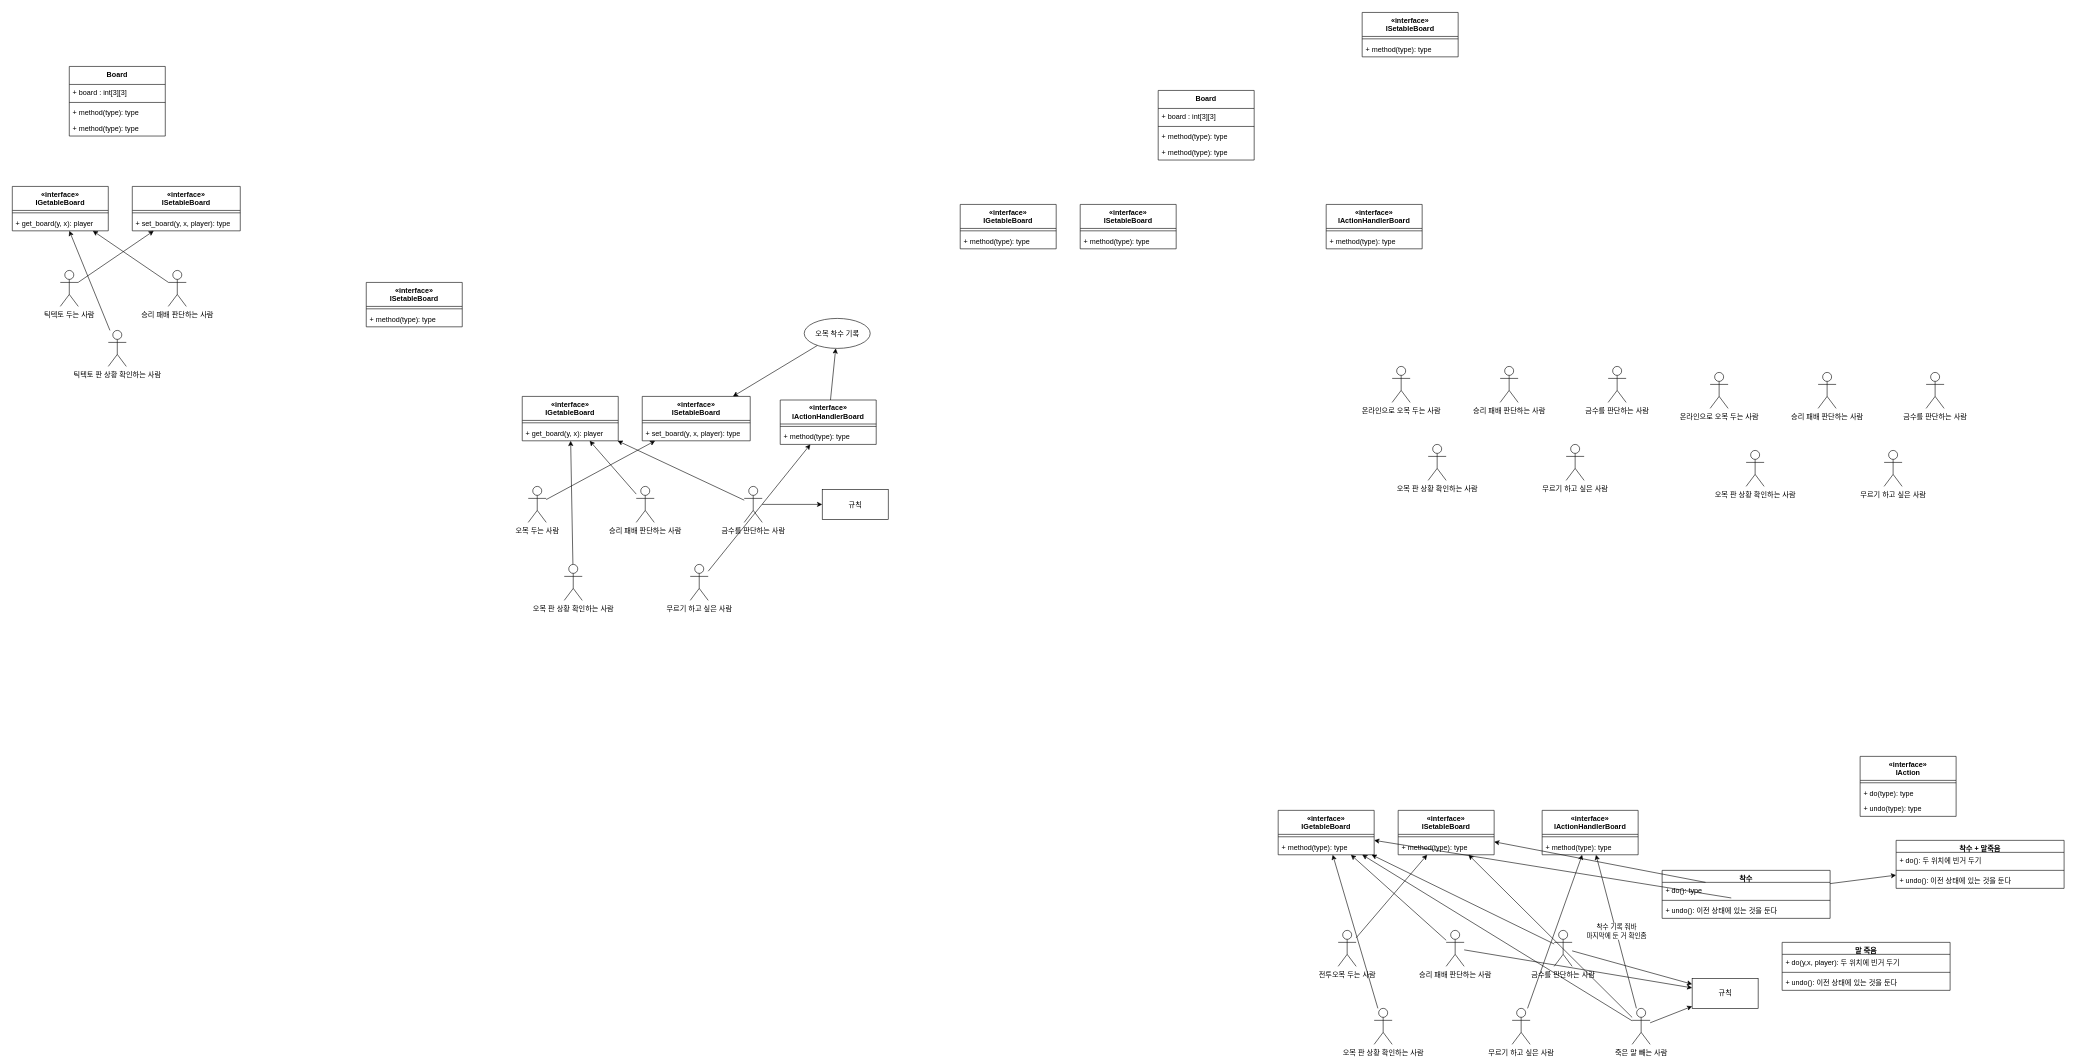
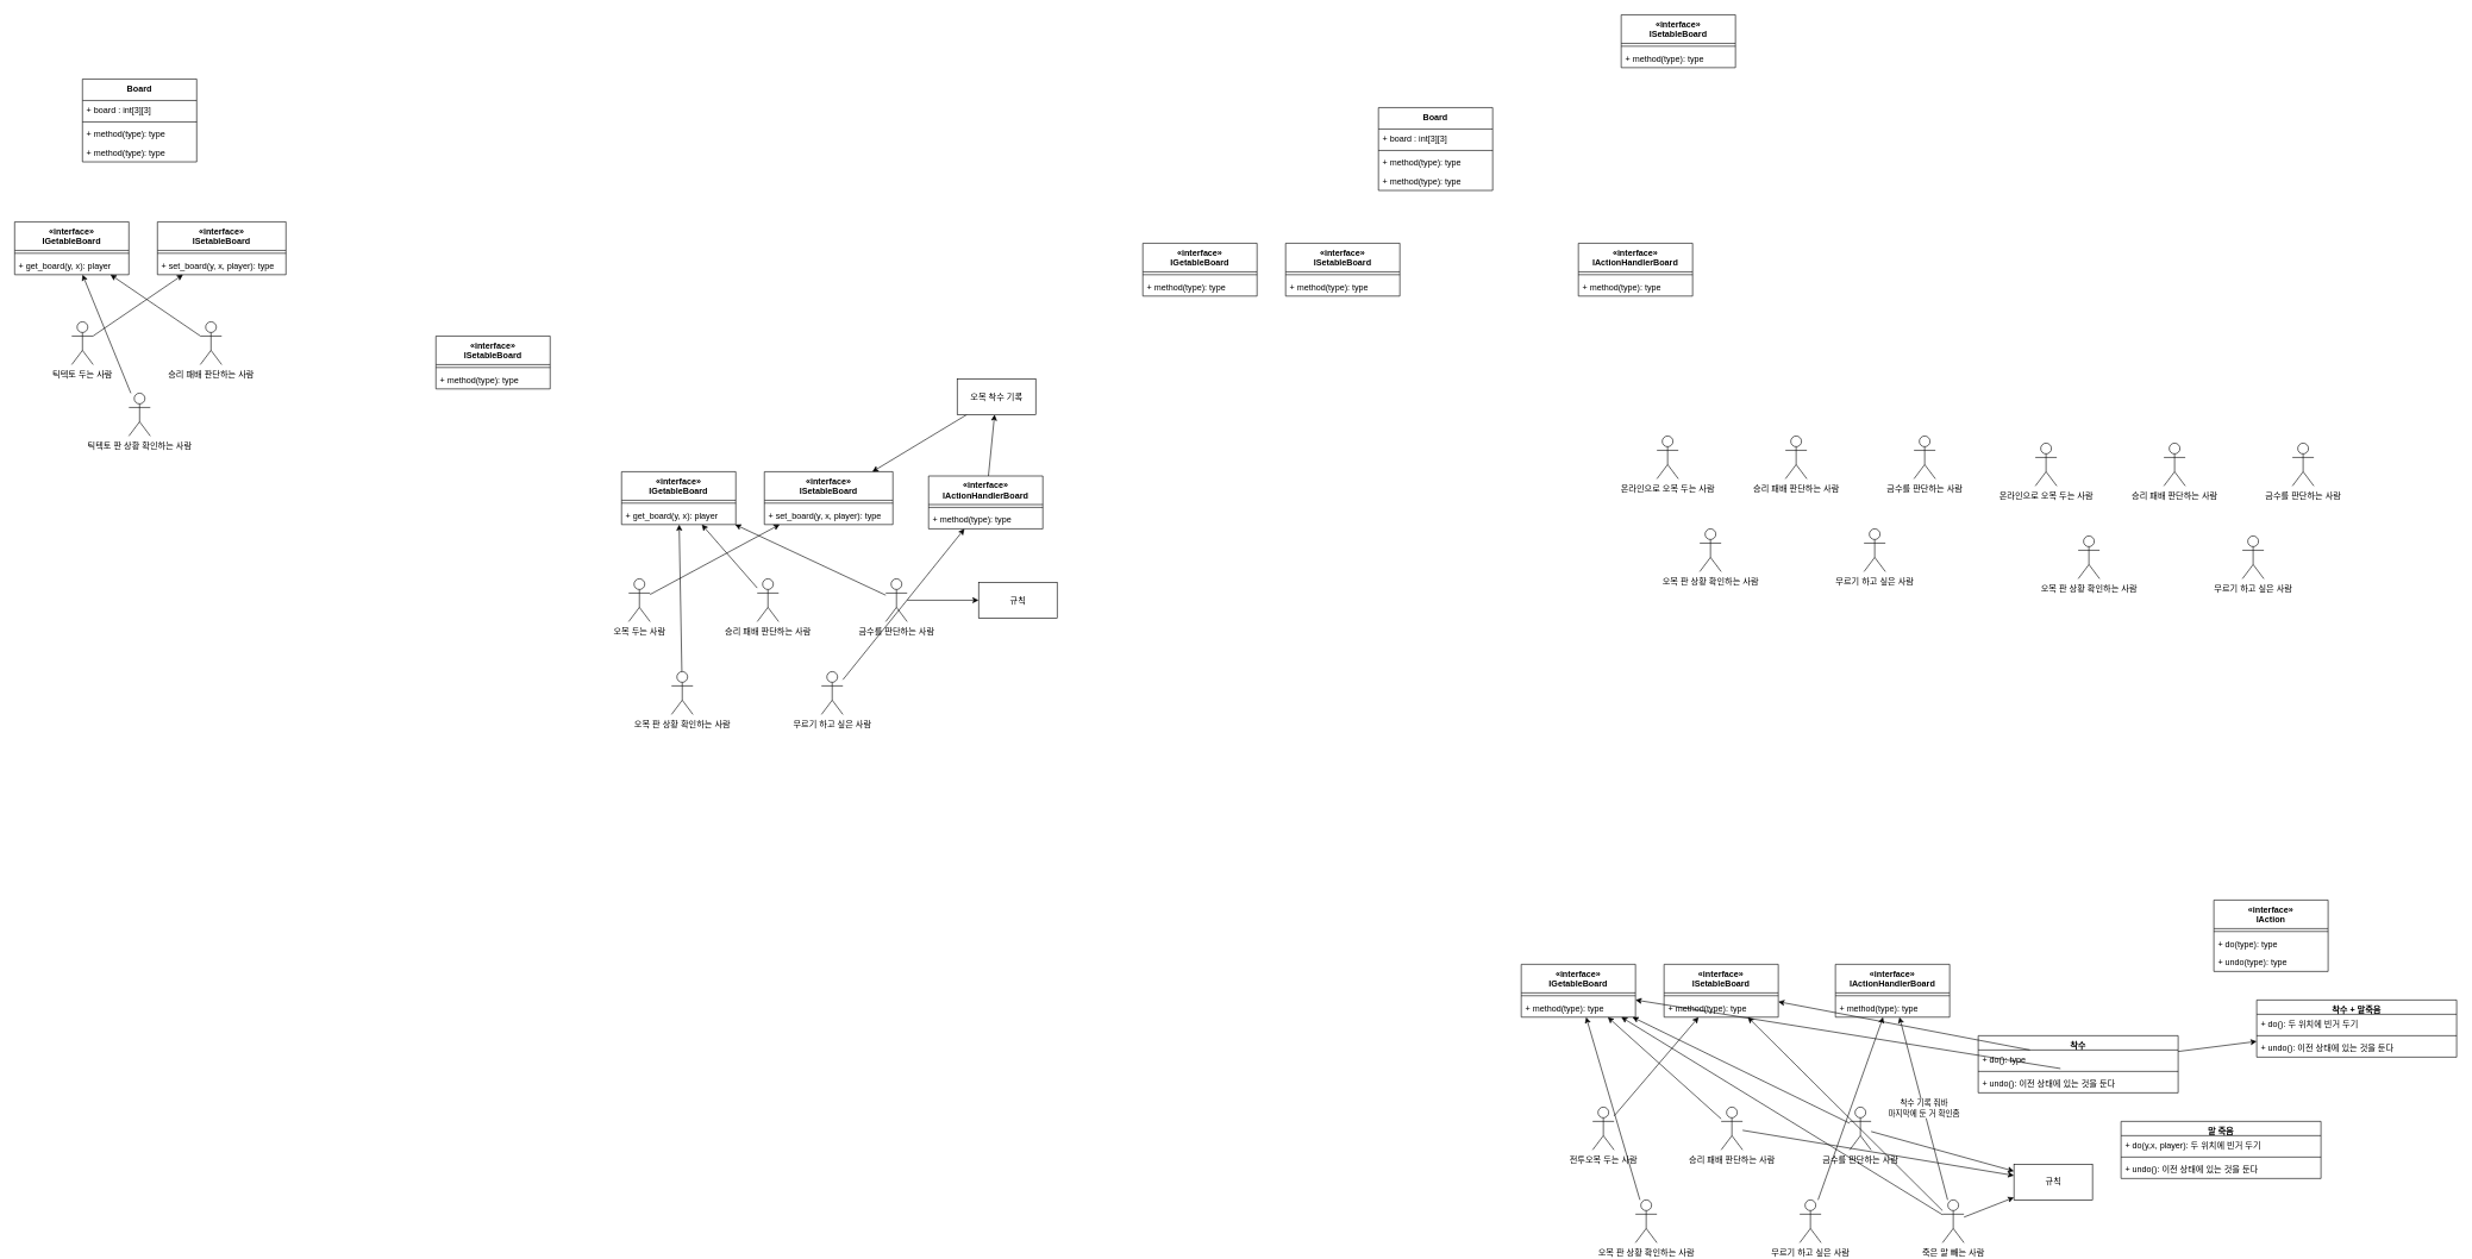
- <mxCell id="72" value="오목 착수 기록" style="ellipse;html=1;" vertex="1" parent="1"><mxGeometry x="1340" y="530" width="110" height="50" as="geometry" /></mxCell>
+ <mxCell id="72" value="오목 착수 기록" style="html=1;" vertex="1" parent="1"><mxGeometry x="1340" y="530" width="110" height="50" as="geometry" /></mxCell>
